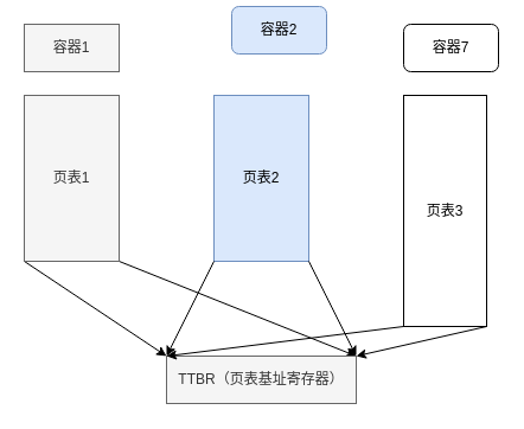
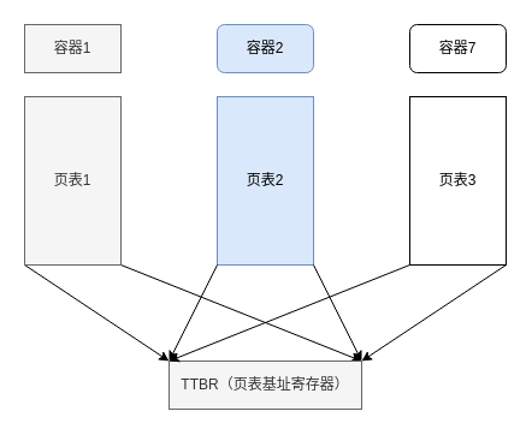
- <mxCell id="7" value="容器2" style="rounded=1;whiteSpace=wrap;html=1;fillColor=#dae8fc;strokeColor=#6c8ebf;" parent="1" vertex="1"><mxGeometry x="195" y="5" width="80" height="40" as="geometry" /></mxCell>
+ <mxCell id="7" value="容器2" style="rounded=1;whiteSpace=wrap;html=1;fillColor=#dae8fc;strokeColor=#6c8ebf;" parent="1" vertex="1"><mxGeometry x="180" y="20" width="80" height="40" as="geometry" /></mxCell>
- <mxCell id="12" value="页表3" style="rounded=0;whiteSpace=wrap;html=1;" parent="1" vertex="1"><mxGeometry x="340" y="80" width="70" height="195" as="geometry" /></mxCell>
+ <mxCell id="12" value="页表3" style="rounded=0;whiteSpace=wrap;html=1;" parent="1" vertex="1"><mxGeometry x="340" y="80" width="80" height="140" as="geometry" /></mxCell>
